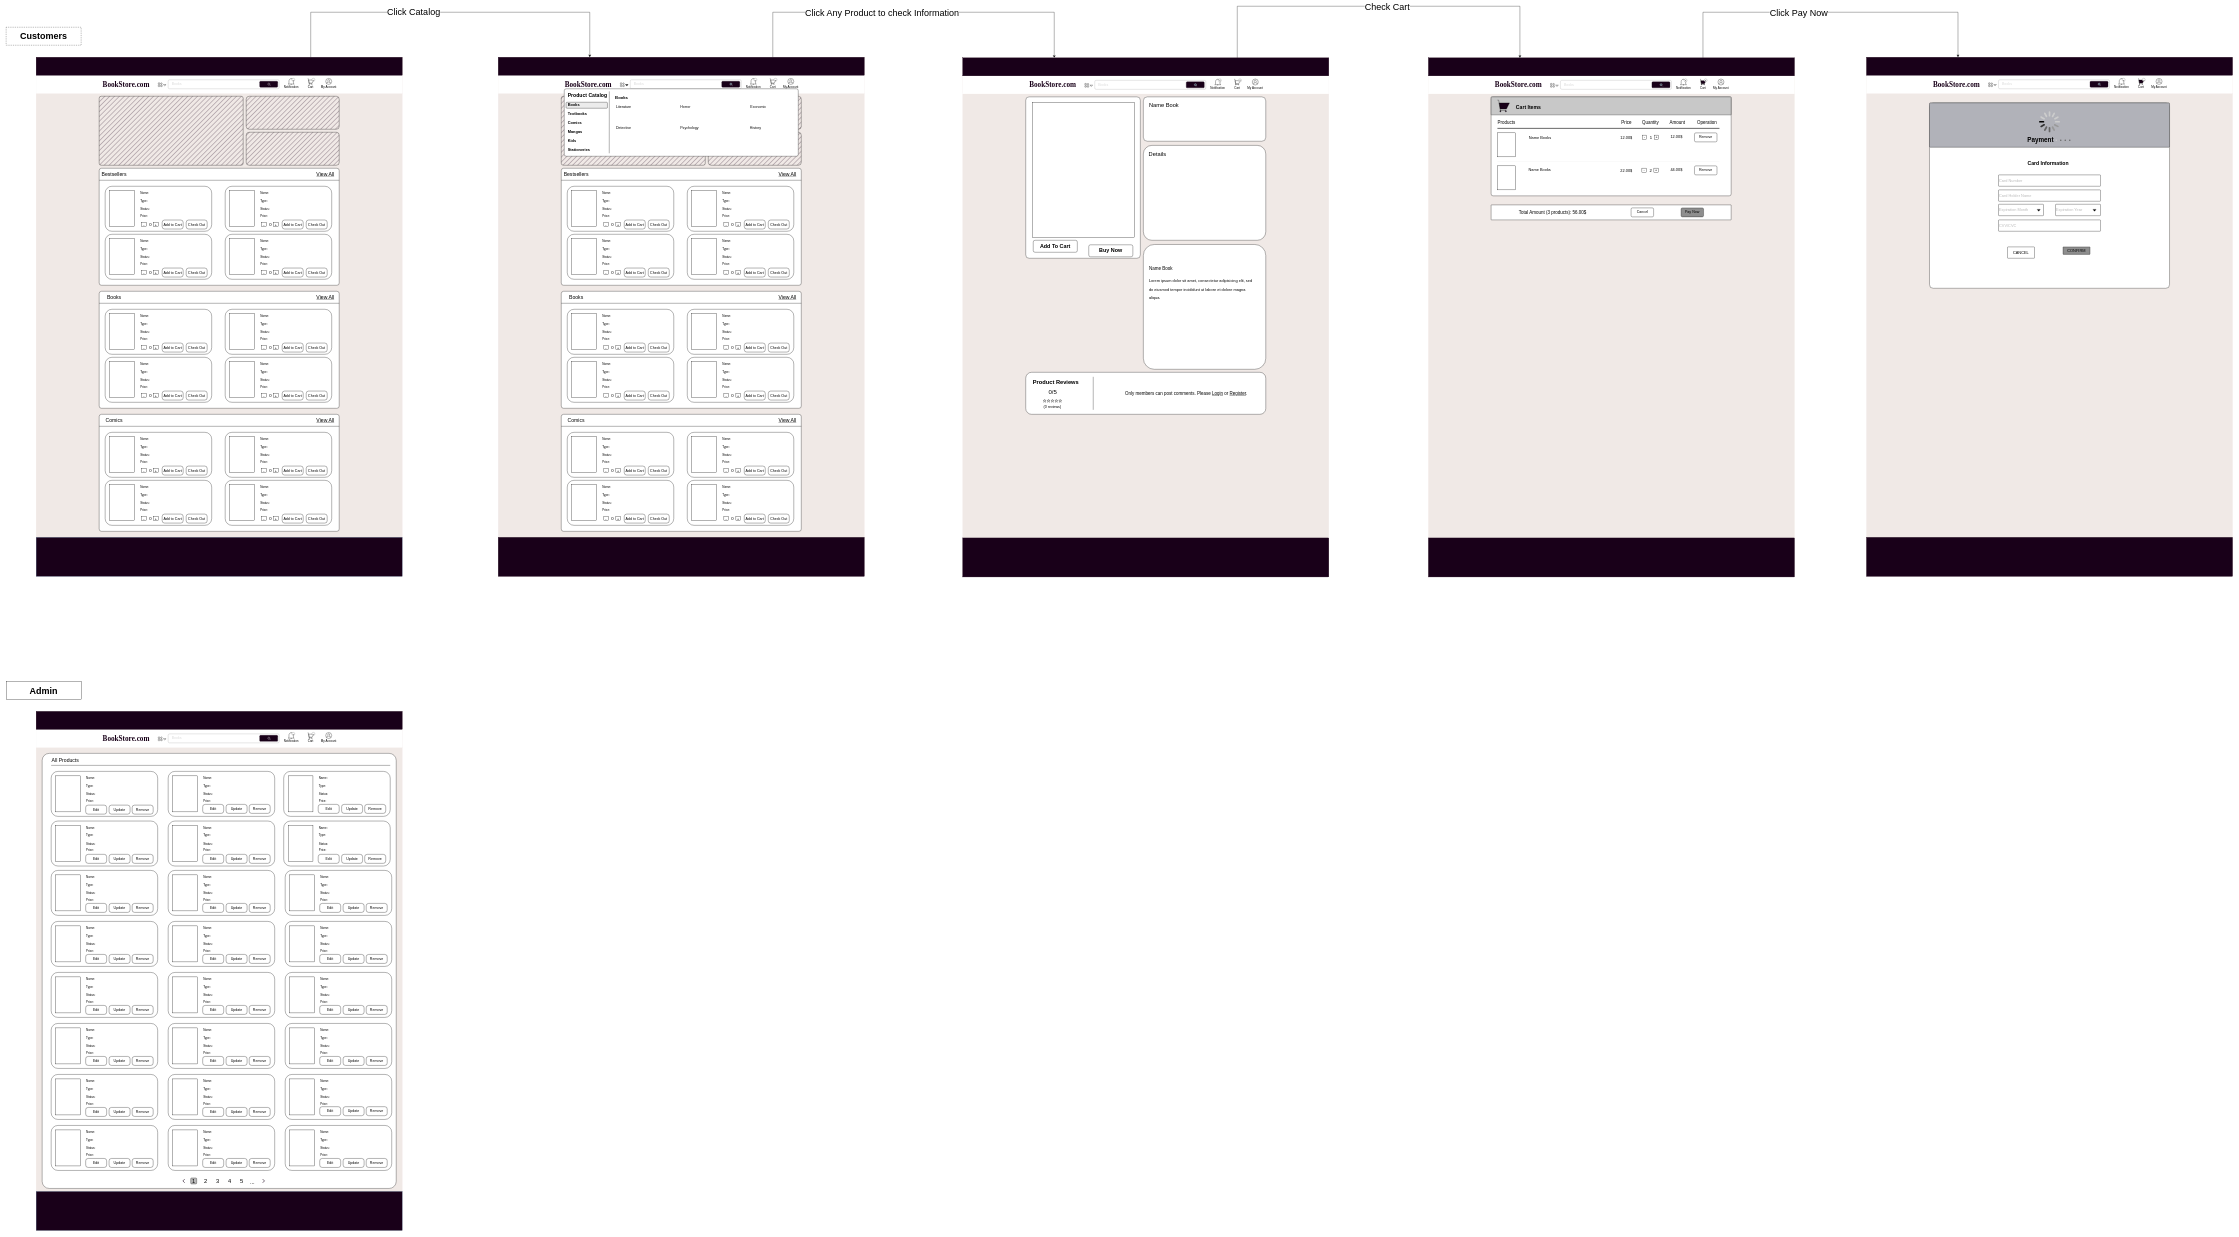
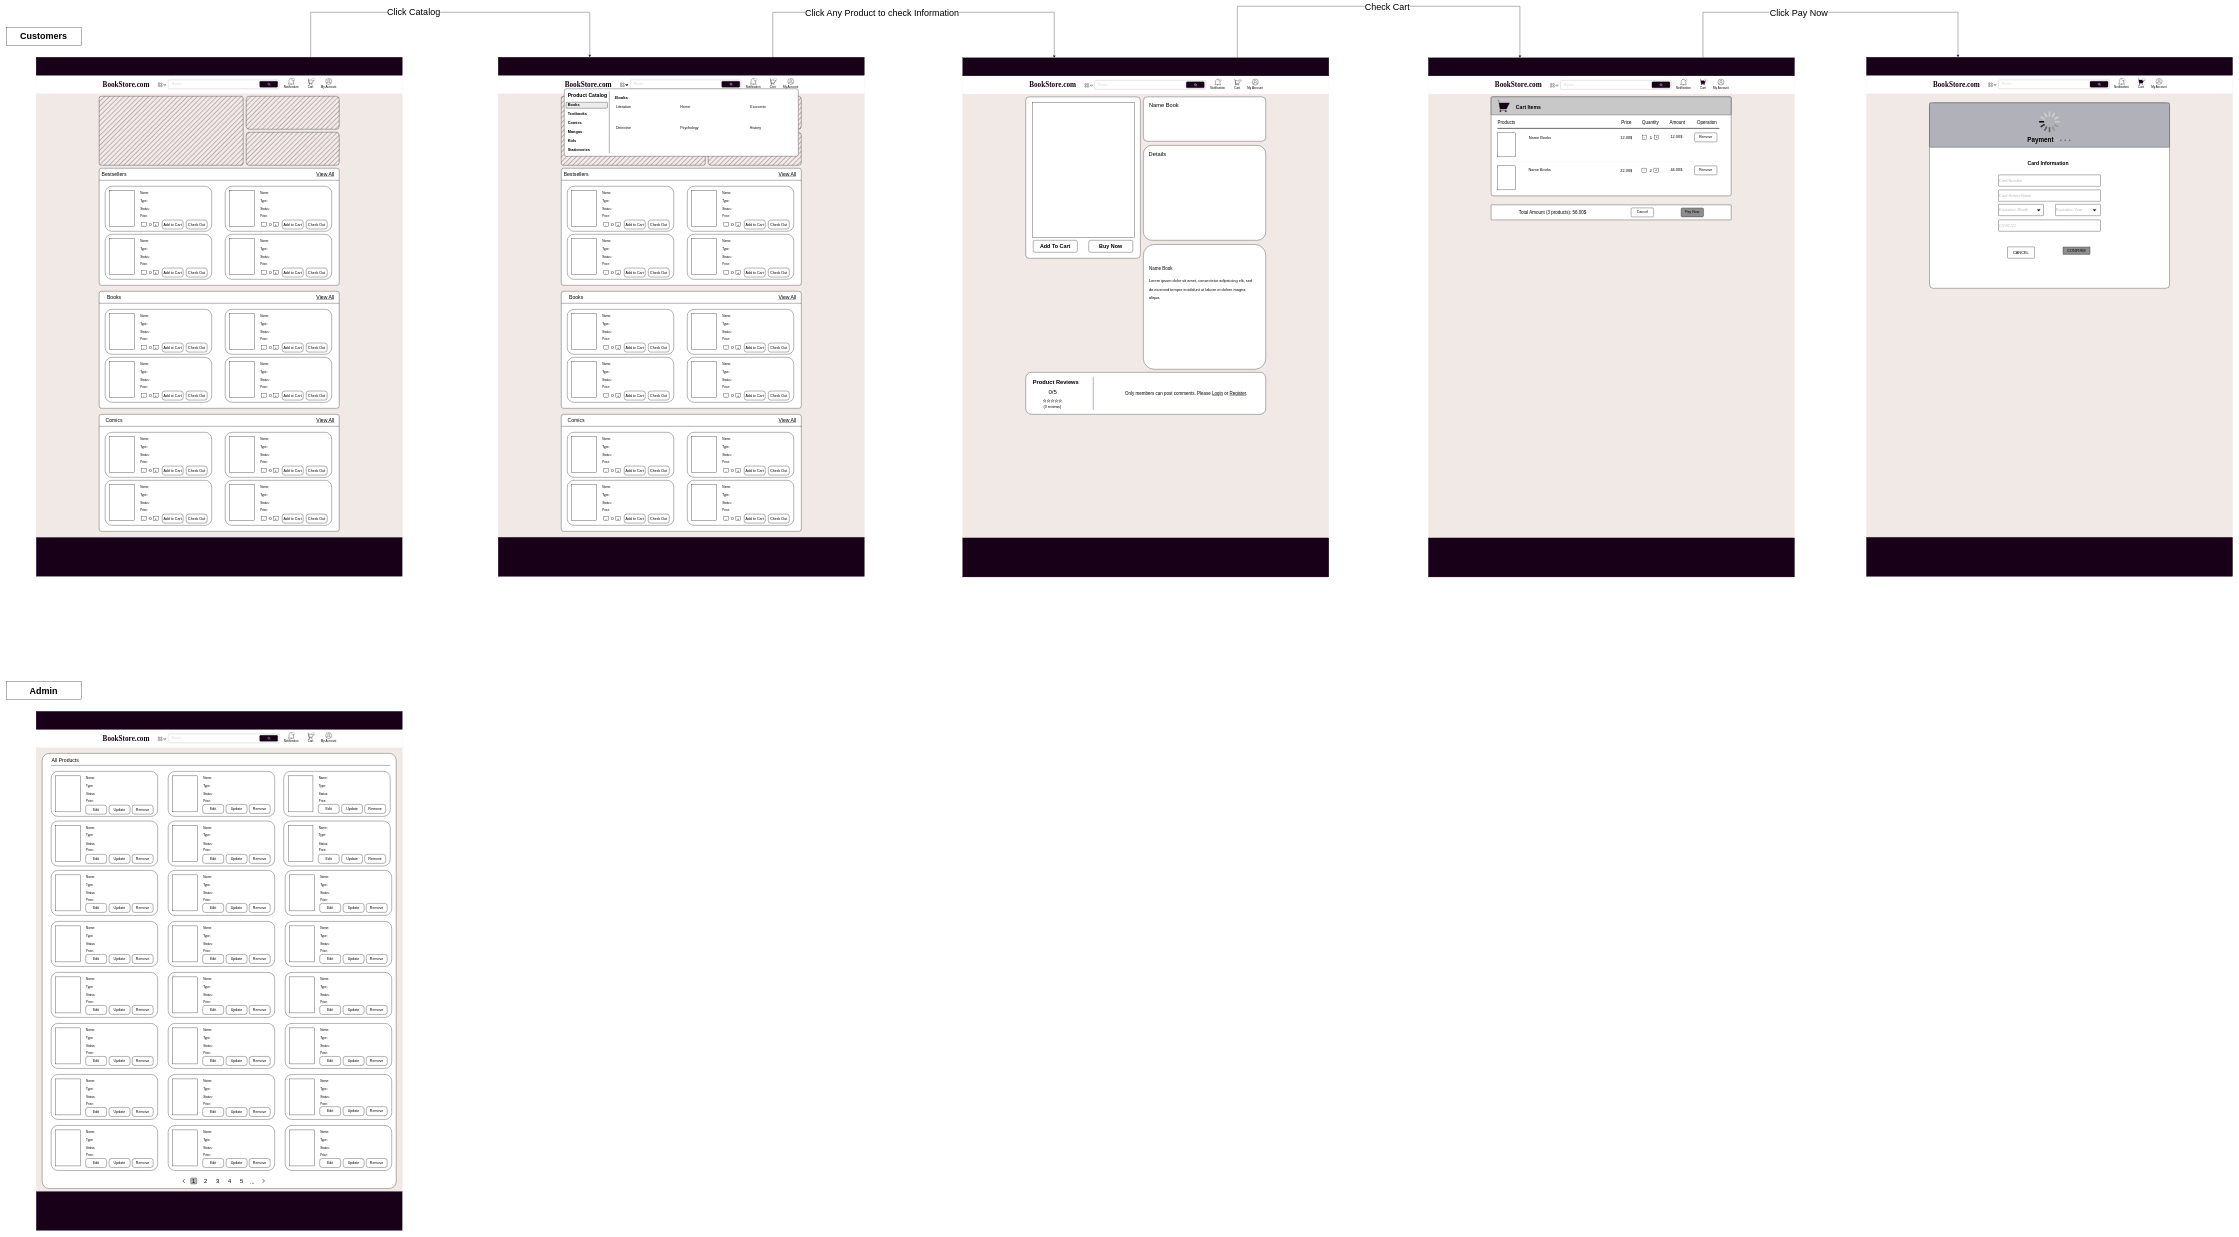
- <mxCell id="509" value="&lt;font style=&quot;font-size: 30px;&quot;&gt;&lt;b&gt;Customers&lt;/b&gt;&lt;/font&gt;" style="rounded=0;whiteSpace=wrap;html=1;dashed=1;" vertex="1" parent="1"><mxGeometry x="20" y="90" width="250" height="60" as="geometry" /></mxCell>
+ <mxCell id="509" value="&lt;font style=&quot;font-size: 30px;&quot;&gt;&lt;b&gt;Customers&lt;/b&gt;&lt;/font&gt;" style="rounded=0;whiteSpace=wrap;html=1;" vertex="1" parent="1"><mxGeometry x="20" y="90" width="250" height="60" as="geometry" /></mxCell>
- <mxCell id="493" value="&lt;b&gt;&lt;font style=&quot;font-size: 18px;&quot;&gt;Buy Now&lt;/font&gt;&lt;/b&gt;" style="rounded=1;whiteSpace=wrap;html=1;" vertex="1" parent="1"><mxGeometry x="3628" y="815" width="147" height="40" as="geometry" /></mxCell>
+ <mxCell id="493" value="&lt;b&gt;&lt;font style=&quot;font-size: 18px;&quot;&gt;Buy Now&lt;/font&gt;&lt;/b&gt;" style="rounded=1;whiteSpace=wrap;html=1;" vertex="1" parent="1"><mxGeometry x="3628" y="800" width="147" height="40" as="geometry" /></mxCell>
